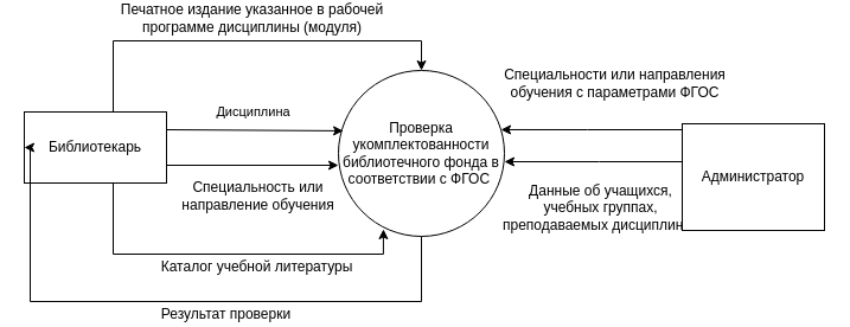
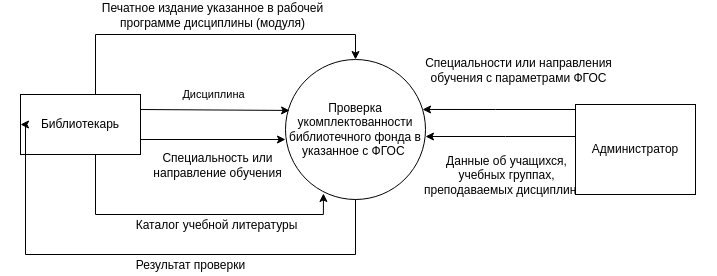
- <mxCell id="7" value="Проверка укомплектованности библиотечного фонда в соответствии с ФГОС&amp;nbsp;" style="ellipse;whiteSpace=wrap;html=1;aspect=fixed;" vertex="1" parent="1"><mxGeometry x="285" y="45" width="140" height="140" as="geometry" /></mxCell>
+ <mxCell id="7" value="Проверка укомплектованности библиотечного фонда в указанное с ФГОС&amp;nbsp;" style="ellipse;whiteSpace=wrap;html=1;aspect=fixed;" vertex="1" parent="1"><mxGeometry x="285" y="45" width="140" height="140" as="geometry" /></mxCell>
